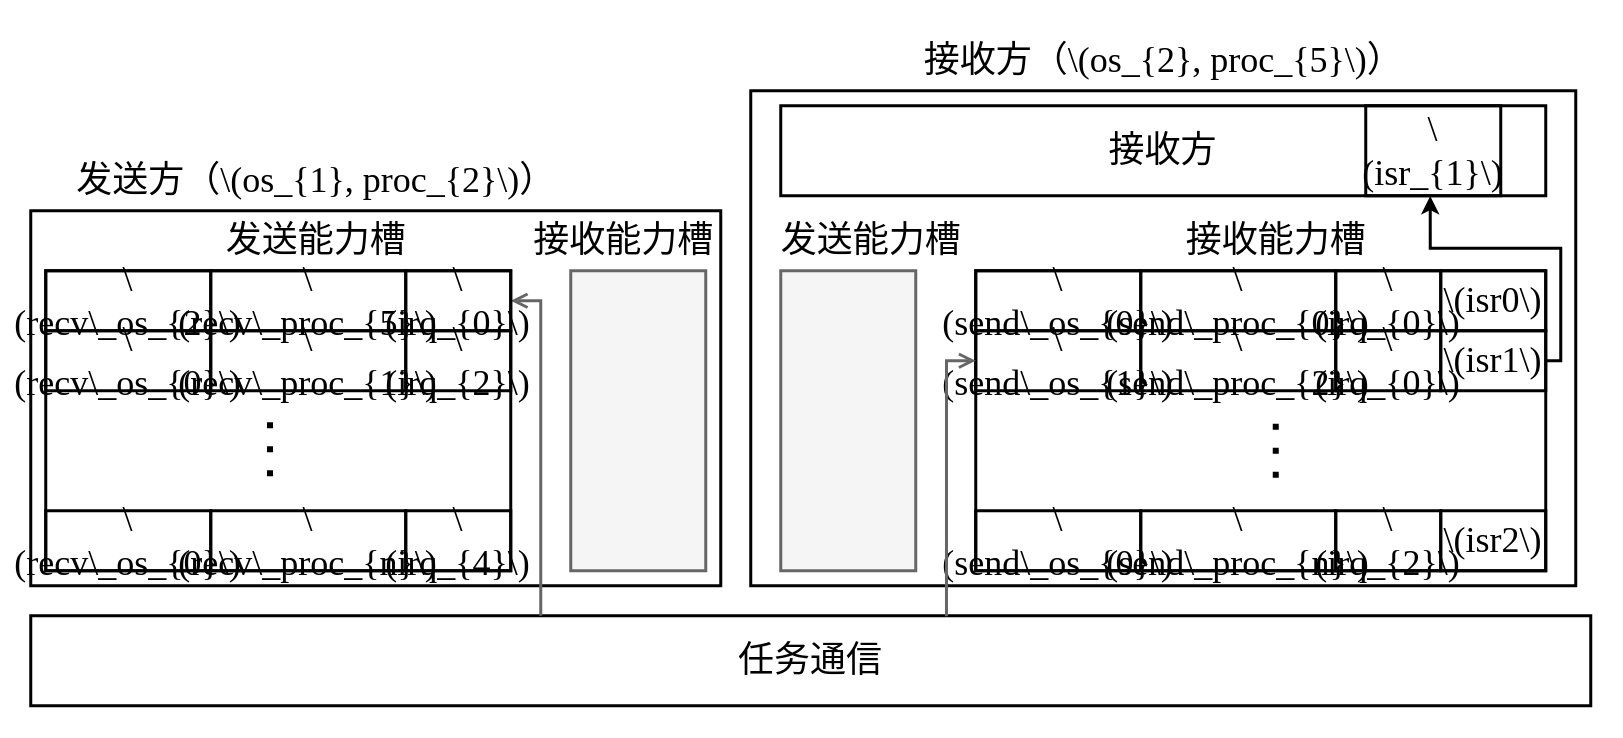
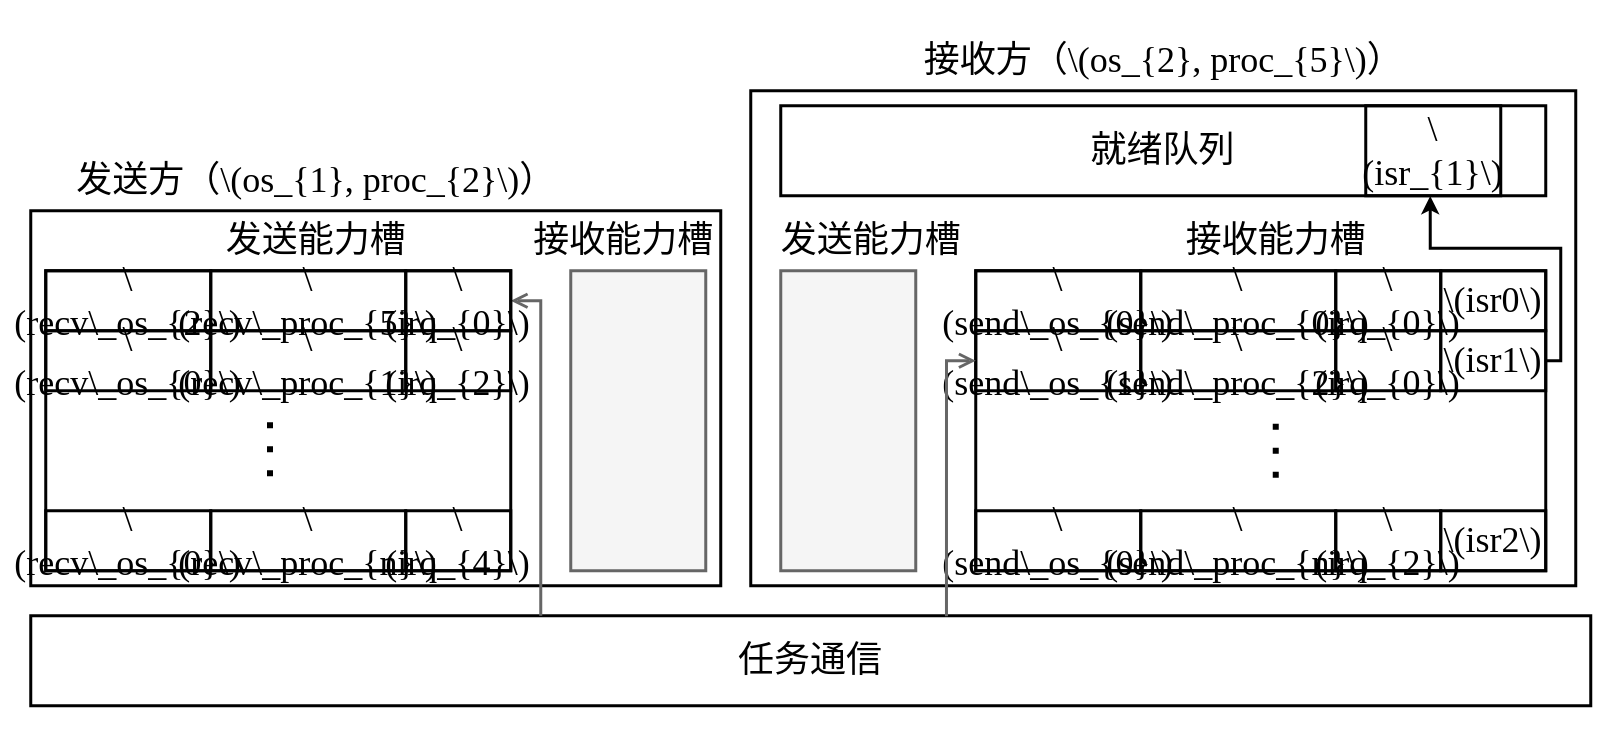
- <mxCell id="42" value="&lt;font style=&quot;font-size: 24px;&quot; face=&quot;宋体&quot;&gt;接收方&lt;/font&gt;" style="rounded=0;whiteSpace=wrap;html=1;strokeWidth=2;fillColor=none;" vertex="1" parent="1"><mxGeometry x="520" y="70" width="510" height="60" as="geometry" /></mxCell>
+ <mxCell id="42" value="&lt;font style=&quot;font-size: 24px;&quot; face=&quot;宋体&quot;&gt;就绪队列&lt;/font&gt;" style="rounded=0;whiteSpace=wrap;html=1;strokeWidth=2;fillColor=none;" vertex="1" parent="1"><mxGeometry x="520" y="70" width="510" height="60" as="geometry" /></mxCell>
